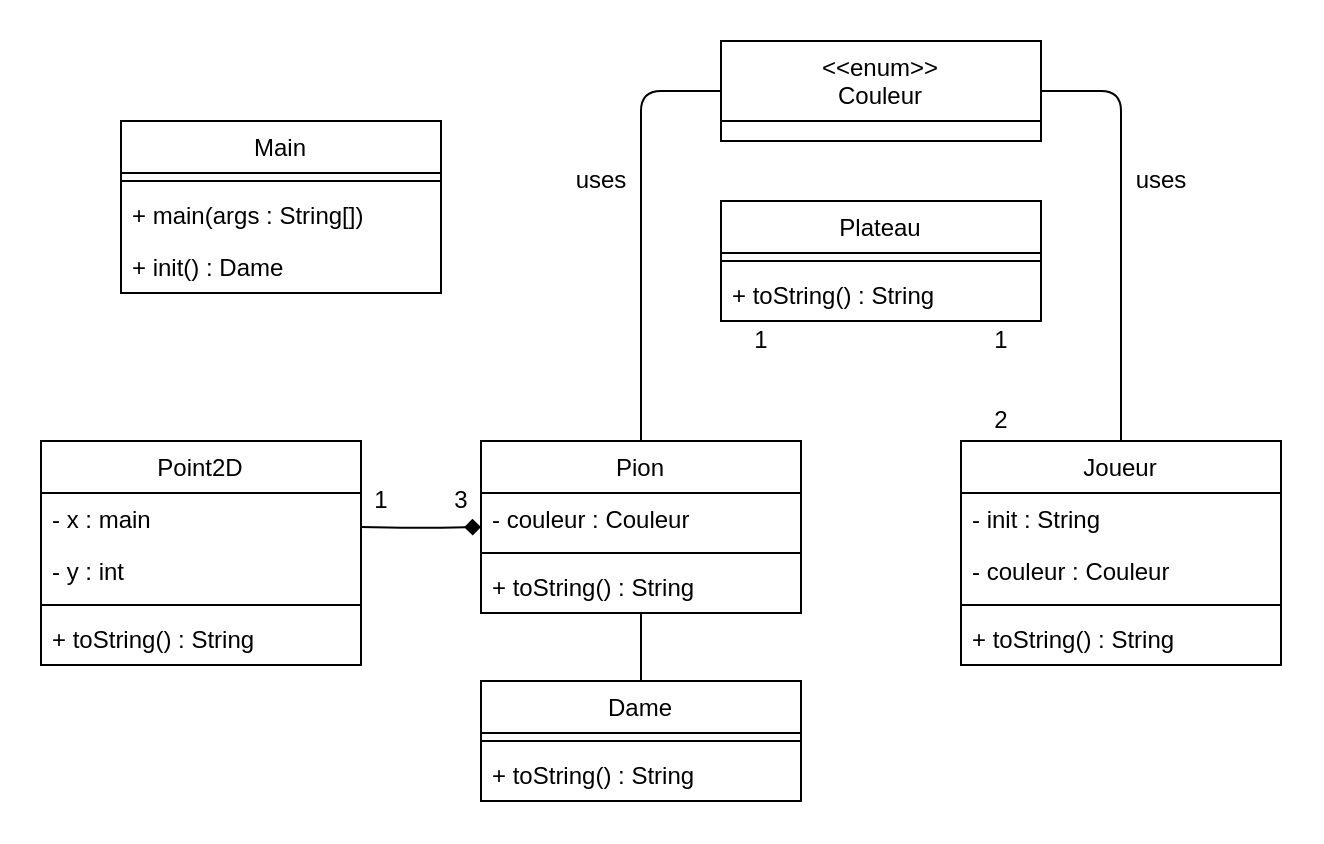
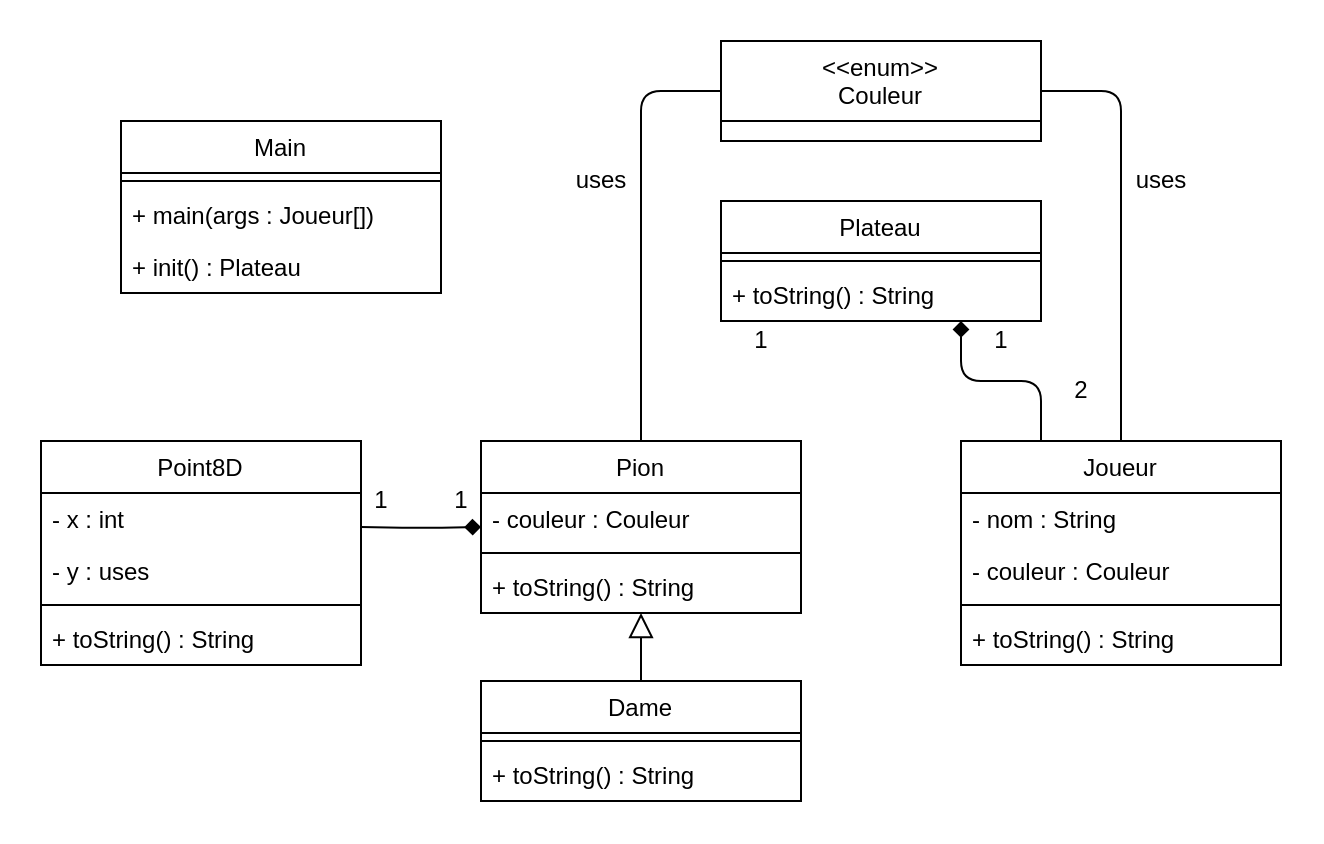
- <mxCell id="26" value="+ main(args : String[])" style="text;align=left;verticalAlign=top;spacingLeft=4;spacingRight=4;overflow=hidden;rotatable=0;points=[[0,0.5],[1,0.5]];portConstraint=eastwest;" vertex="1" parent="24"><mxGeometry y="34" width="160" height="26" as="geometry" /></mxCell>
+ <mxCell id="26" value="+ main(args : Joueur[])" style="text;align=left;verticalAlign=top;spacingLeft=4;spacingRight=4;overflow=hidden;rotatable=0;points=[[0,0.5],[1,0.5]];portConstraint=eastwest;" vertex="1" parent="24"><mxGeometry y="34" width="160" height="26" as="geometry" /></mxCell>
- <mxCell id="27" value="+ init() : Dame" style="text;align=left;verticalAlign=top;spacingLeft=4;spacingRight=4;overflow=hidden;rotatable=0;points=[[0,0.5],[1,0.5]];portConstraint=eastwest;" vertex="1" parent="24"><mxGeometry y="60" width="160" height="26" as="geometry" /></mxCell>
+ <mxCell id="27" value="+ init() : Plateau" style="text;align=left;verticalAlign=top;spacingLeft=4;spacingRight=4;overflow=hidden;rotatable=0;points=[[0,0.5],[1,0.5]];portConstraint=eastwest;" vertex="1" parent="24"><mxGeometry y="60" width="160" height="26" as="geometry" /></mxCell>
+ <mxCell id="10" style="edgeStyle=orthogonalEdgeStyle;rounded=1;orthogonalLoop=1;jettySize=auto;html=1;exitX=0.25;exitY=0;exitDx=0;exitDy=0;endArrow=diamond;endFill=1;" edge="1" parent="1" source="12" target="2"><mxGeometry relative="1" as="geometry"><Array as="points"><mxPoint x="520" y="190" /><mxPoint x="480" y="190" /></Array></mxGeometry></mxCell>
- <mxCell id="35" value="2" style="text;html=1;align=center;verticalAlign=middle;resizable=0;points=[];autosize=1;strokeColor=none;fillColor=none;" vertex="1" parent="1"><mxGeometry x="490" y="200" width="20" height="20" as="geometry" /></mxCell>
+ <mxCell id="35" value="2" style="text;html=1;align=center;verticalAlign=middle;resizable=0;points=[];autosize=1;strokeColor=none;fillColor=none;" vertex="1" parent="1"><mxGeometry x="530" y="185" width="20" height="20" as="geometry" /></mxCell>
- <mxCell id="28" value="Point2D" style="swimlane;fontStyle=0;align=center;verticalAlign=top;childLayout=stackLayout;horizontal=1;startSize=26;horizontalStack=0;resizeParent=1;resizeLast=0;collapsible=1;marginBottom=0;rounded=0;shadow=0;strokeWidth=1;" vertex="1" parent="1"><mxGeometry x="20" y="220" width="160" height="112" as="geometry"><mxRectangle x="550" y="140" width="160" height="26" as="alternateBounds" /></mxGeometry></mxCell>
+ <mxCell id="28" value="Point8D" style="swimlane;fontStyle=0;align=center;verticalAlign=top;childLayout=stackLayout;horizontal=1;startSize=26;horizontalStack=0;resizeParent=1;resizeLast=0;collapsible=1;marginBottom=0;rounded=0;shadow=0;strokeWidth=1;" vertex="1" parent="1"><mxGeometry x="20" y="220" width="160" height="112" as="geometry"><mxRectangle x="550" y="140" width="160" height="26" as="alternateBounds" /></mxGeometry></mxCell>
- <mxCell id="37" value="1&amp;nbsp; &amp;nbsp; &amp;nbsp; &amp;nbsp; &amp;nbsp; 3" style="text;html=1;align=center;verticalAlign=middle;resizable=0;points=[];autosize=1;strokeColor=none;fillColor=none;" vertex="1" parent="1"><mxGeometry x="180" y="240" width="60" height="20" as="geometry" /></mxCell>
+ <mxCell id="37" value="1&amp;nbsp; &amp;nbsp; &amp;nbsp; &amp;nbsp; &amp;nbsp; 1" style="text;html=1;align=center;verticalAlign=middle;resizable=0;points=[];autosize=1;strokeColor=none;fillColor=none;" vertex="1" parent="1"><mxGeometry x="180" y="240" width="60" height="20" as="geometry" /></mxCell>
- <mxCell id="29" value="- x : main" style="text;align=left;verticalAlign=top;spacingLeft=4;spacingRight=4;overflow=hidden;rotatable=0;points=[[0,0.5],[1,0.5]];portConstraint=eastwest;" vertex="1" parent="28"><mxGeometry y="26" width="160" height="26" as="geometry" /></mxCell>
+ <mxCell id="29" value="- x : int" style="text;align=left;verticalAlign=top;spacingLeft=4;spacingRight=4;overflow=hidden;rotatable=0;points=[[0,0.5],[1,0.5]];portConstraint=eastwest;" vertex="1" parent="28"><mxGeometry y="26" width="160" height="26" as="geometry" /></mxCell>
- <mxCell id="13" value="- init : String" style="text;align=left;verticalAlign=top;spacingLeft=4;spacingRight=4;overflow=hidden;rotatable=0;points=[[0,0.5],[1,0.5]];portConstraint=eastwest;" vertex="1" parent="12"><mxGeometry y="26" width="160" height="26" as="geometry" /></mxCell>
+ <mxCell id="13" value="- nom : String" style="text;align=left;verticalAlign=top;spacingLeft=4;spacingRight=4;overflow=hidden;rotatable=0;points=[[0,0.5],[1,0.5]];portConstraint=eastwest;" vertex="1" parent="12"><mxGeometry y="26" width="160" height="26" as="geometry" /></mxCell>
- <mxCell id="30" value="- y : int" style="text;align=left;verticalAlign=top;spacingLeft=4;spacingRight=4;overflow=hidden;rotatable=0;points=[[0,0.5],[1,0.5]];portConstraint=eastwest;" vertex="1" parent="28"><mxGeometry y="52" width="160" height="26" as="geometry" /></mxCell>
+ <mxCell id="30" value="- y : uses" style="text;align=left;verticalAlign=top;spacingLeft=4;spacingRight=4;overflow=hidden;rotatable=0;points=[[0,0.5],[1,0.5]];portConstraint=eastwest;" vertex="1" parent="28"><mxGeometry y="52" width="160" height="26" as="geometry" /></mxCell>
- <mxCell id="20" value="" style="endArrow=none;endSize=10;endFill=0;shadow=0;strokeWidth=1;rounded=1;edgeStyle=elbowEdgeStyle;elbow=vertical;" edge="1" parent="1" source="17" target="6"><mxGeometry width="160" relative="1" as="geometry"><mxPoint x="80" y="162" as="sourcePoint" /><mxPoint x="180" y="60" as="targetPoint" /></mxGeometry></mxCell>
+ <mxCell id="20" value="" style="endArrow=block;endSize=10;endFill=0;shadow=0;strokeWidth=1;rounded=1;edgeStyle=elbowEdgeStyle;elbow=vertical;" edge="1" parent="1" source="17" target="6"><mxGeometry width="160" relative="1" as="geometry"><mxPoint x="80" y="162" as="sourcePoint" /><mxPoint x="180" y="60" as="targetPoint" /></mxGeometry></mxCell>
